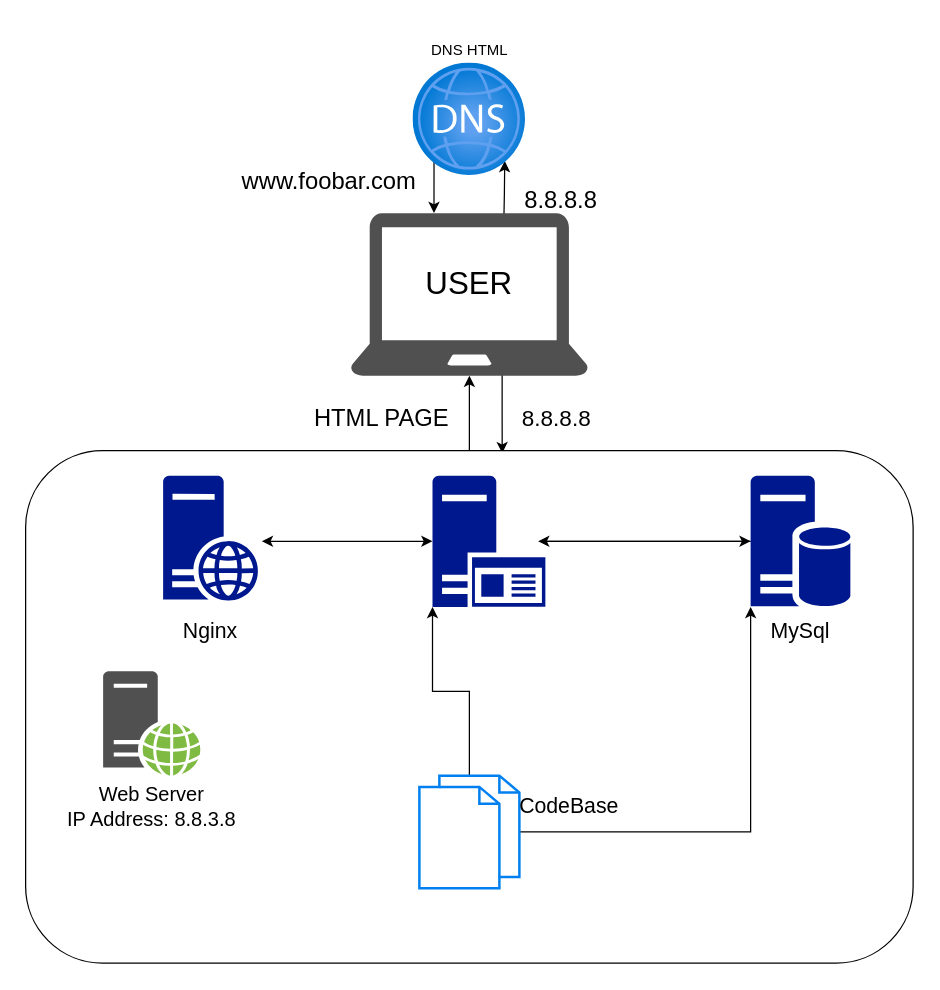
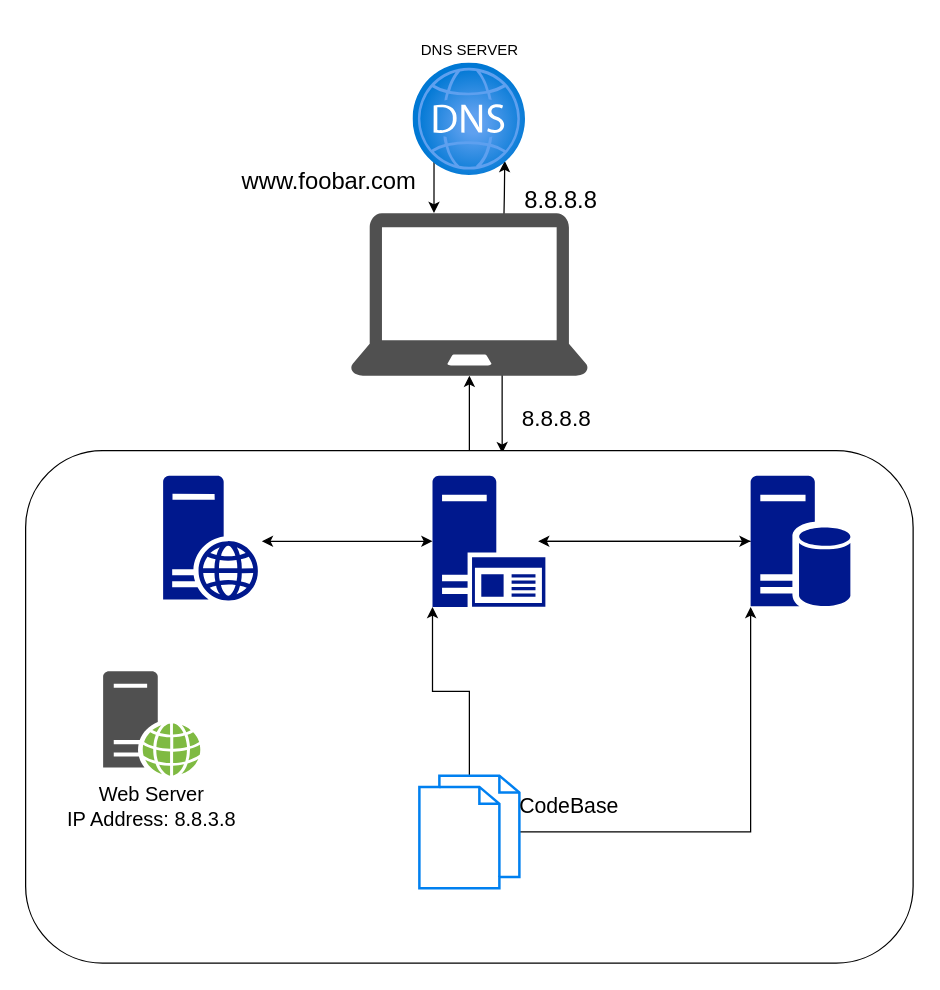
- <mxCell id="2" value="DNS HTML" style="text;html=1;strokeColor=none;fillColor=none;align=center;verticalAlign=middle;whiteSpace=wrap;rounded=0;" vertex="1" parent="1"><mxGeometry x="328" width="95" height="40" as="geometry" y="20" /></mxCell>
+ <mxCell id="2" value="DNS SERVER" style="text;html=1;strokeColor=none;fillColor=none;align=center;verticalAlign=middle;whiteSpace=wrap;rounded=0;" vertex="1" parent="1"><mxGeometry x="328" width="95" height="40" as="geometry" y="20" /></mxCell>
- <mxCell id="13" value="&lt;font style=&quot;font-size: 25px;&quot;&gt;USER&lt;/font&gt;" style="text;html=1;strokeColor=none;fillColor=none;align=center;verticalAlign=middle;whiteSpace=wrap;rounded=0;" vertex="1" parent="1"><mxGeometry x="345" y="210" width="60" height="30" as="geometry" /></mxCell>
- <mxCell id="11" value="&lt;font style=&quot;font-size: 19px;&quot;&gt;HTML PAGE&lt;/font&gt;" style="text;html=1;strokeColor=none;fillColor=none;align=center;verticalAlign=middle;whiteSpace=wrap;rounded=0;" vertex="1" parent="1"><mxGeometry x="240" y="320" width="130" height="30" as="geometry" /></mxCell>
- <mxCell id="23" value="&lt;font style=&quot;font-size: 17px;&quot;&gt;Nginx&lt;/font&gt;" style="text;html=1;strokeColor=none;fillColor=none;align=center;verticalAlign=middle;whiteSpace=wrap;rounded=0;" vertex="1" parent="1"><mxGeometry x="138" y="490" width="60" height="30" as="geometry" /></mxCell>
- <mxCell id="24" value="&lt;font style=&quot;font-size: 17px;&quot;&gt;MySql&lt;/font&gt;" style="text;html=1;strokeColor=none;fillColor=none;align=center;verticalAlign=middle;whiteSpace=wrap;rounded=0;" vertex="1" parent="1"><mxGeometry x="609.9" y="490" width="60" height="30" as="geometry" /></mxCell>
